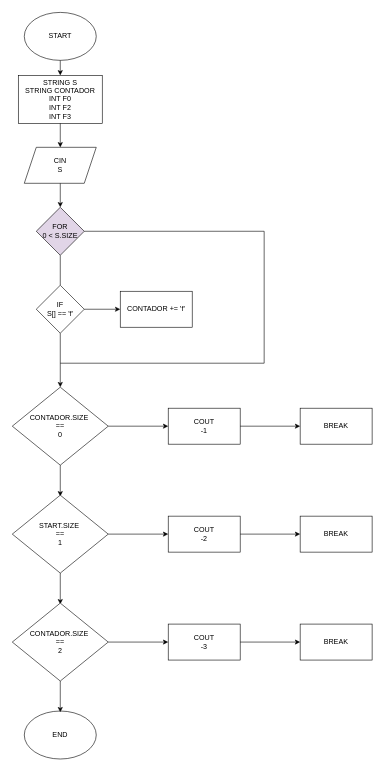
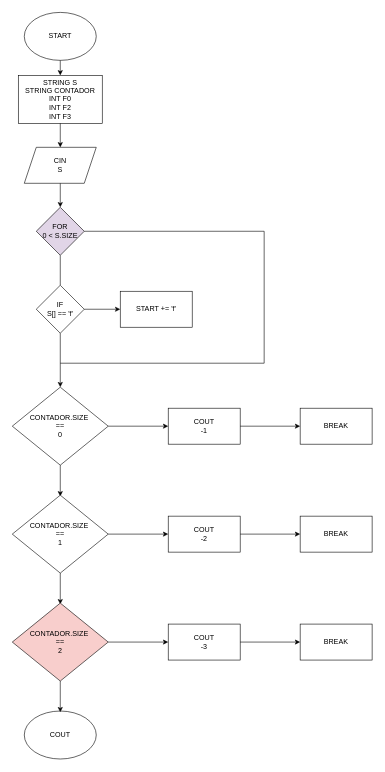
- <mxCell id="12" value="CONTADOR += 'f'" style="rounded=0;whiteSpace=wrap;html=1;" vertex="1" parent="1"><mxGeometry x="200" y="485" width="120" height="60" as="geometry" /></mxCell>
+ <mxCell id="12" value="START += 'f'" style="rounded=0;whiteSpace=wrap;html=1;" vertex="1" parent="1"><mxGeometry x="200" y="485" width="120" height="60" as="geometry" /></mxCell>
- <mxCell id="22" value="START.SIZE&amp;nbsp;&lt;div&gt;==&lt;/div&gt;&lt;div&gt;1&lt;/div&gt;" style="rhombus;whiteSpace=wrap;html=1;" vertex="1" parent="1"><mxGeometry x="20" y="825" width="160" height="130" as="geometry" /></mxCell>
+ <mxCell id="22" value="CONTADOR.SIZE&amp;nbsp;&lt;div&gt;==&lt;/div&gt;&lt;div&gt;1&lt;/div&gt;" style="rhombus;whiteSpace=wrap;html=1;" vertex="1" parent="1"><mxGeometry x="20" y="825" width="160" height="130" as="geometry" /></mxCell>
- <mxCell id="27" value="CONTADOR.SIZE&amp;nbsp;&lt;div&gt;==&lt;/div&gt;&lt;div&gt;2&lt;/div&gt;" style="rhombus;whiteSpace=wrap;html=1;" vertex="1" parent="1"><mxGeometry x="20" y="1005" width="160" height="130" as="geometry" /></mxCell>
+ <mxCell id="27" value="CONTADOR.SIZE&amp;nbsp;&lt;div&gt;==&lt;/div&gt;&lt;div&gt;2&lt;/div&gt;" style="rhombus;whiteSpace=wrap;html=1;fillColor=#f8cecc;" vertex="1" parent="1"><mxGeometry x="20" y="1005" width="160" height="130" as="geometry" /></mxCell>
- <mxCell id="31" value="END" style="ellipse;whiteSpace=wrap;html=1;" vertex="1" parent="1"><mxGeometry x="40" y="1185" width="120" height="80" as="geometry" /></mxCell>
+ <mxCell id="31" value="COUT" style="ellipse;whiteSpace=wrap;html=1;" vertex="1" parent="1"><mxGeometry x="40" y="1185" width="120" height="80" as="geometry" /></mxCell>
